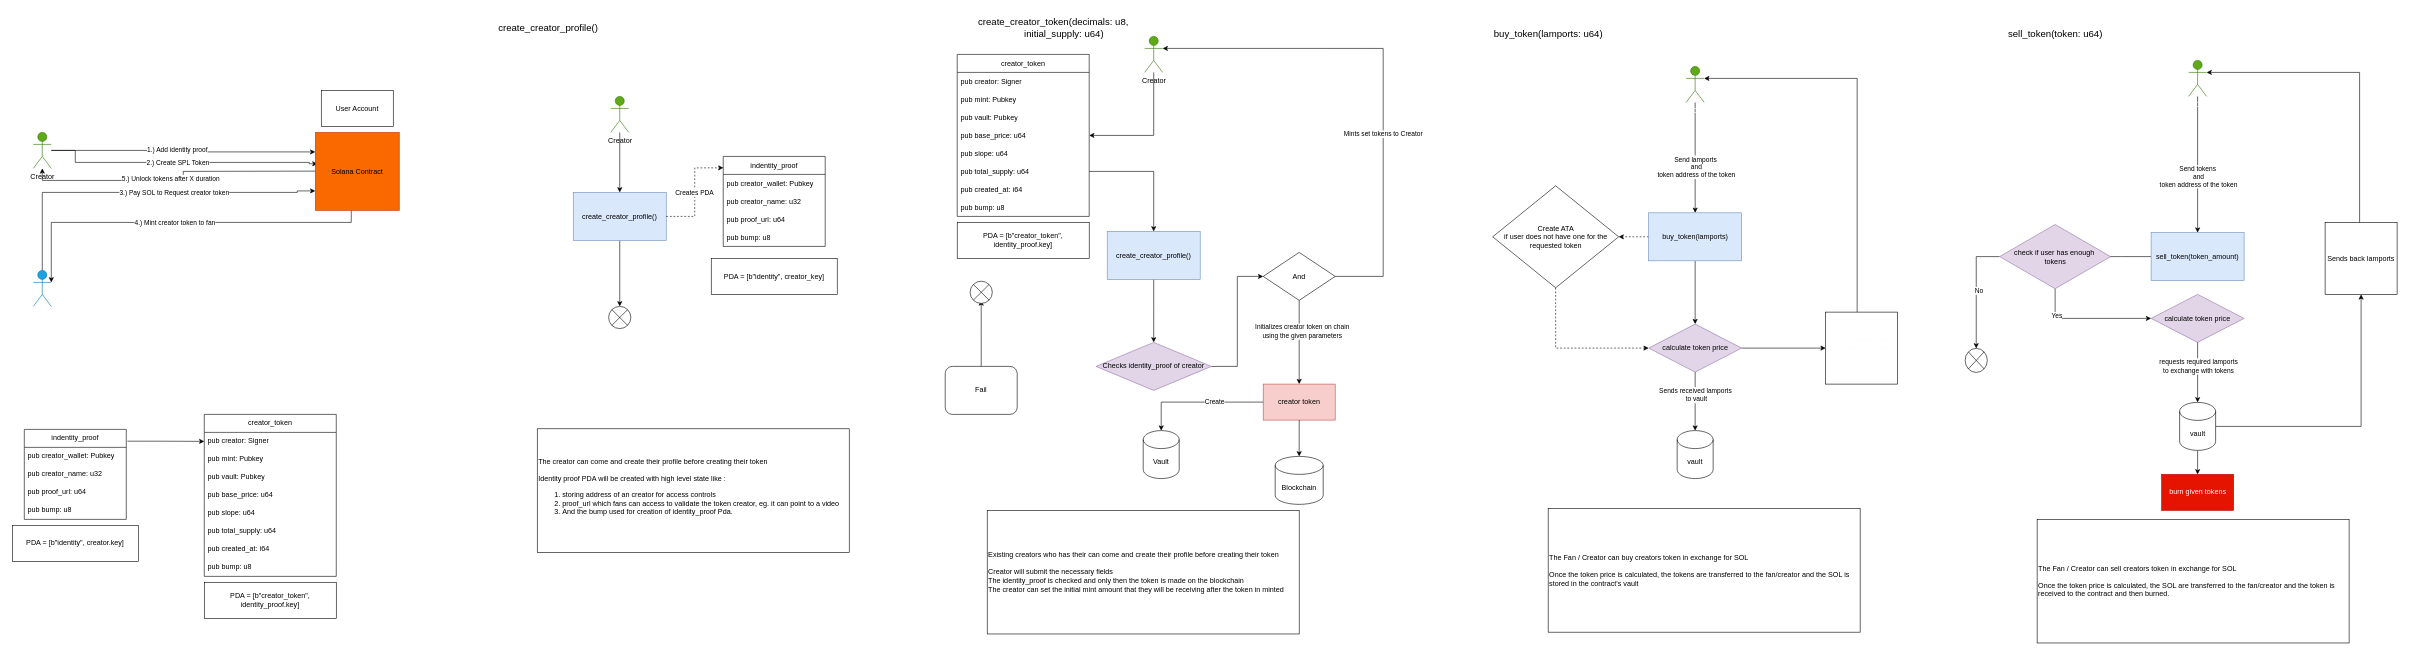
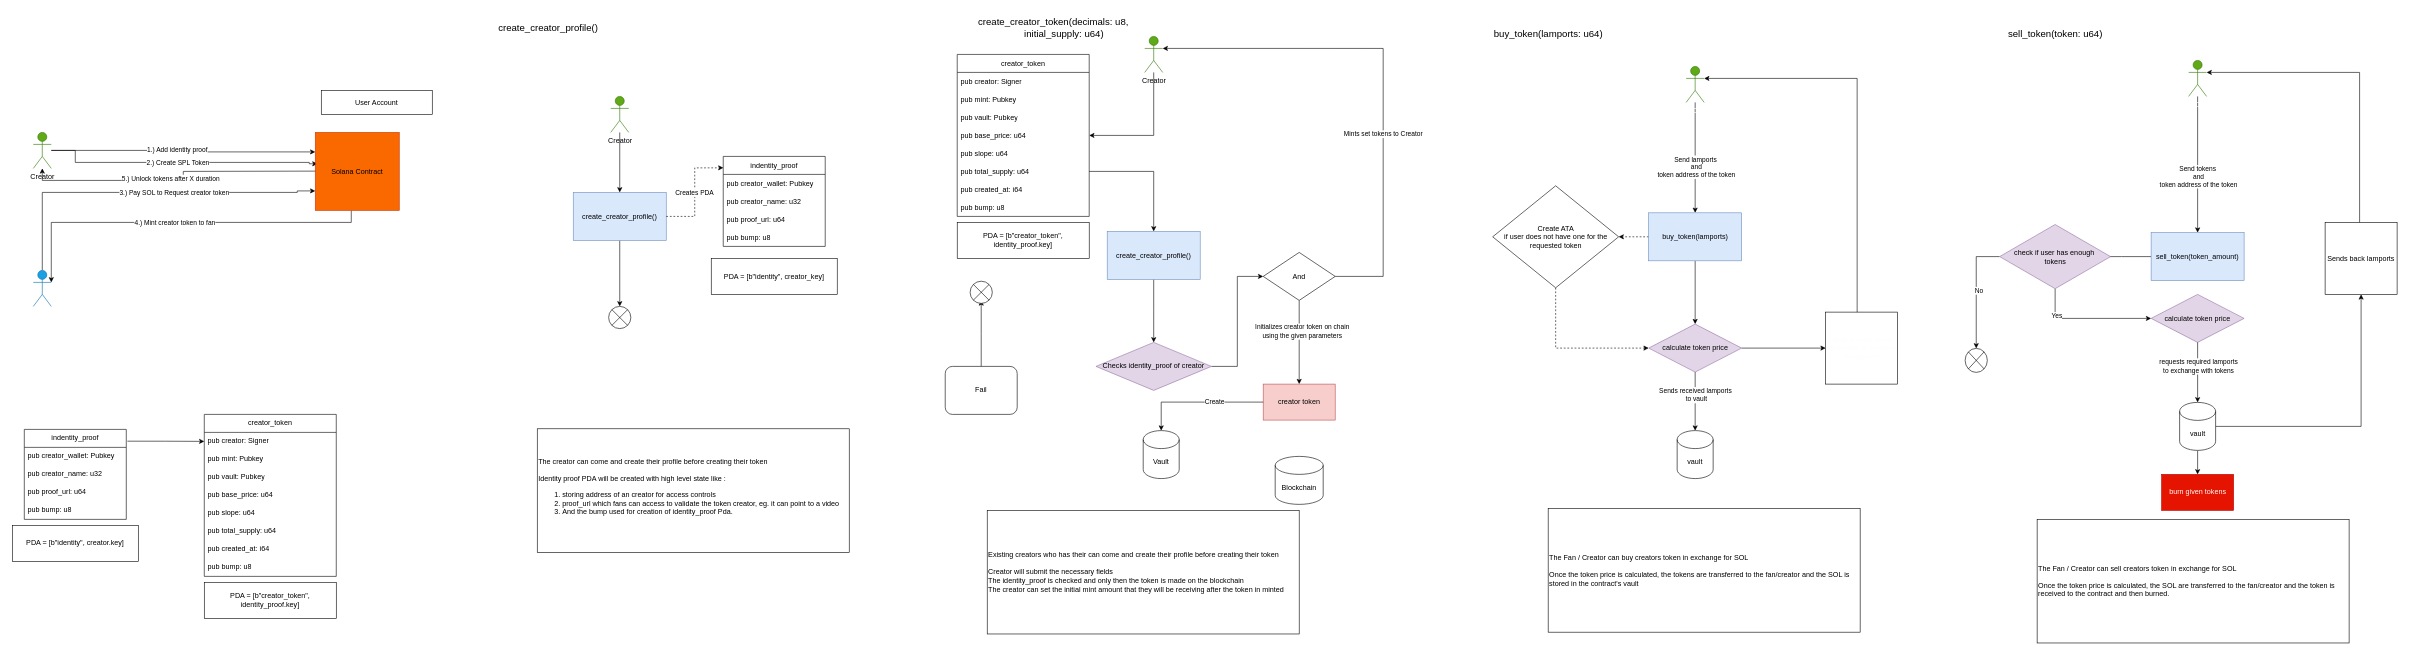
- <mxCell id="14" value="User Account" style="rounded=0;whiteSpace=wrap;html=1;" vertex="1" parent="1"><mxGeometry x="535" y="150" width="120" height="60" as="geometry" /></mxCell>
+ <mxCell id="14" value="User Account" style="rounded=0;whiteSpace=wrap;html=1;" vertex="1" parent="1"><mxGeometry x="535" y="150" width="185" height="40" as="geometry" /></mxCell>
- <mxCell id="76" style="edgeStyle=orthogonalEdgeStyle;rounded=0;orthogonalLoop=1;jettySize=auto;html=1;entryX=0.5;entryY=0;entryDx=0;entryDy=0;entryPerimeter=0;" edge="1" parent="1" source="73" target="75"><mxGeometry relative="1" as="geometry" /></mxCell>
